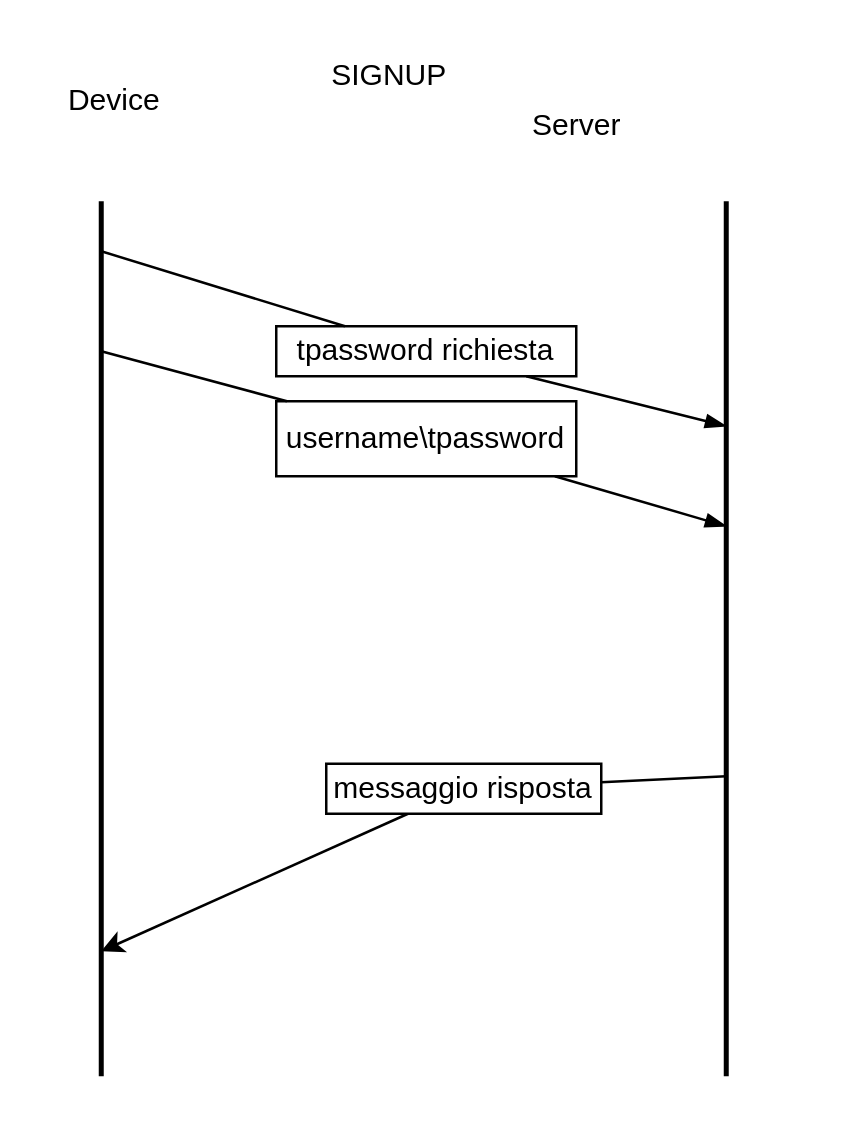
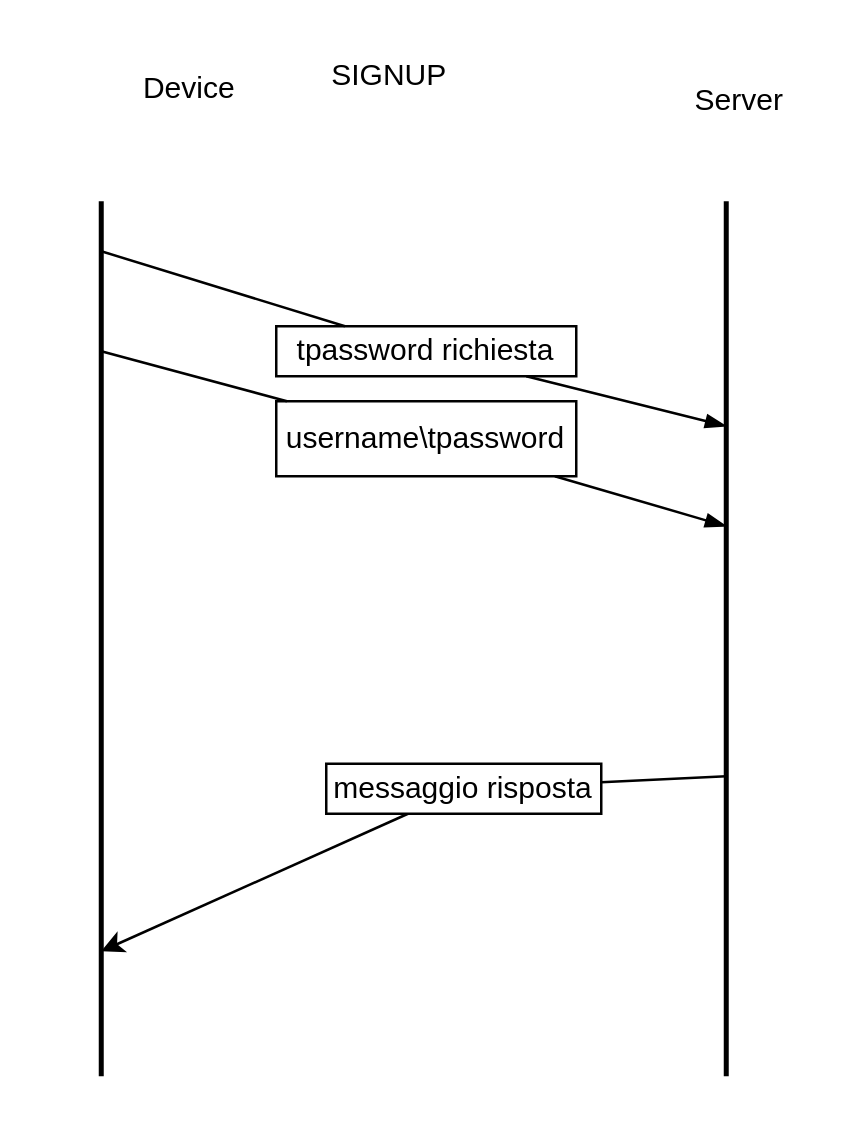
- <mxCell id="4" value="Device" style="text;html=1;align=center;verticalAlign=middle;resizable=0;points=[];autosize=1;" vertex="1" parent="1"><mxGeometry x="20" y="30" width="50" height="20" as="geometry" /></mxCell>
+ <mxCell id="4" value="Device" style="text;html=1;align=center;verticalAlign=middle;resizable=0;points=[];autosize=1;" vertex="1" parent="1"><mxGeometry x="50" y="25" width="50" height="20" as="geometry" /></mxCell>
- <mxCell id="5" value="Server" style="text;html=1;align=center;verticalAlign=middle;resizable=0;points=[];autosize=1;" vertex="1" parent="1"><mxGeometry x="205" y="40" width="50" height="20" as="geometry" /></mxCell>
+ <mxCell id="5" value="Server" style="text;html=1;align=center;verticalAlign=middle;resizable=0;points=[];autosize=1;" vertex="1" parent="1"><mxGeometry x="270" y="30" width="50" height="20" as="geometry" /></mxCell>
